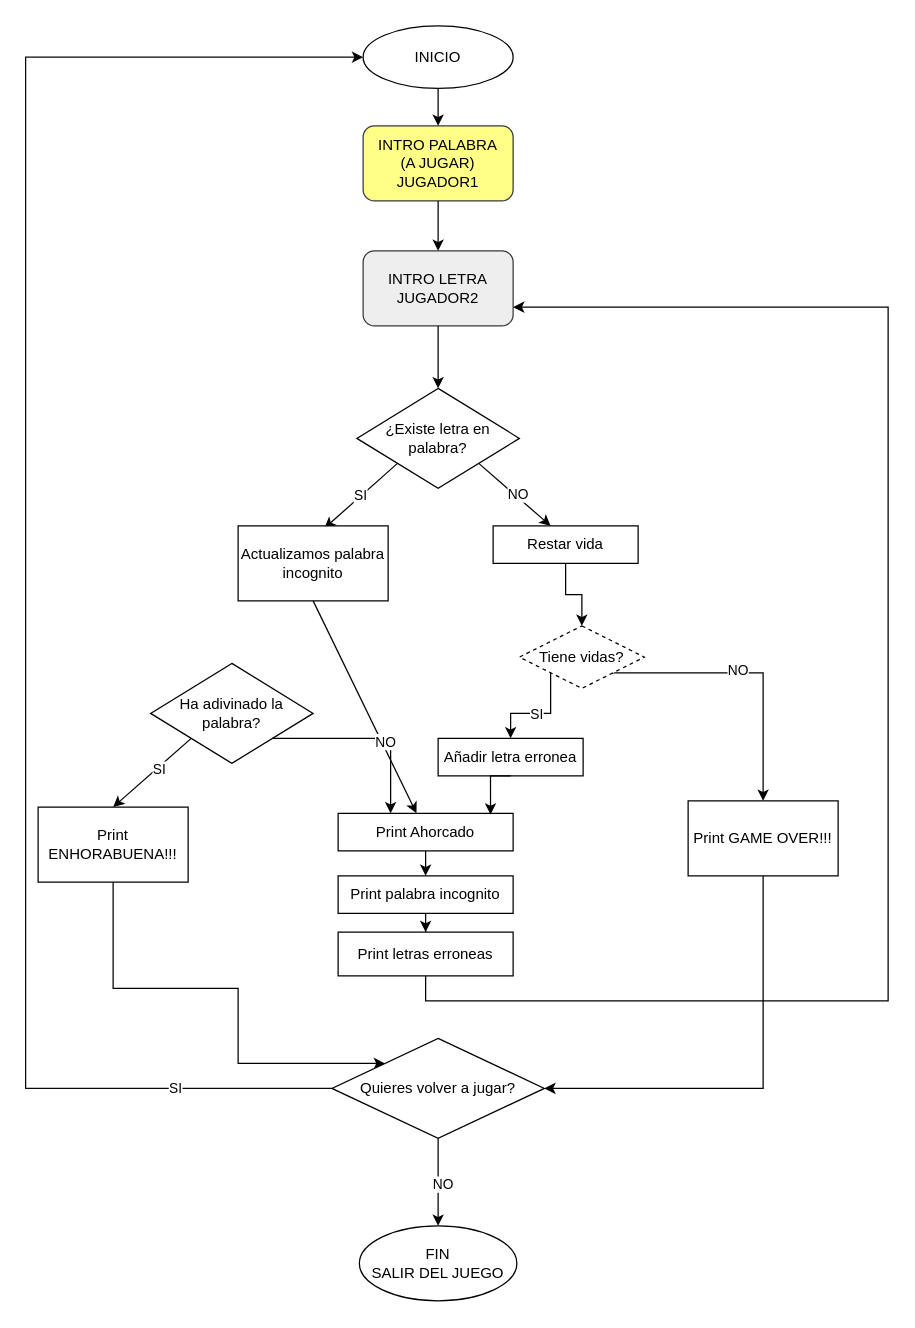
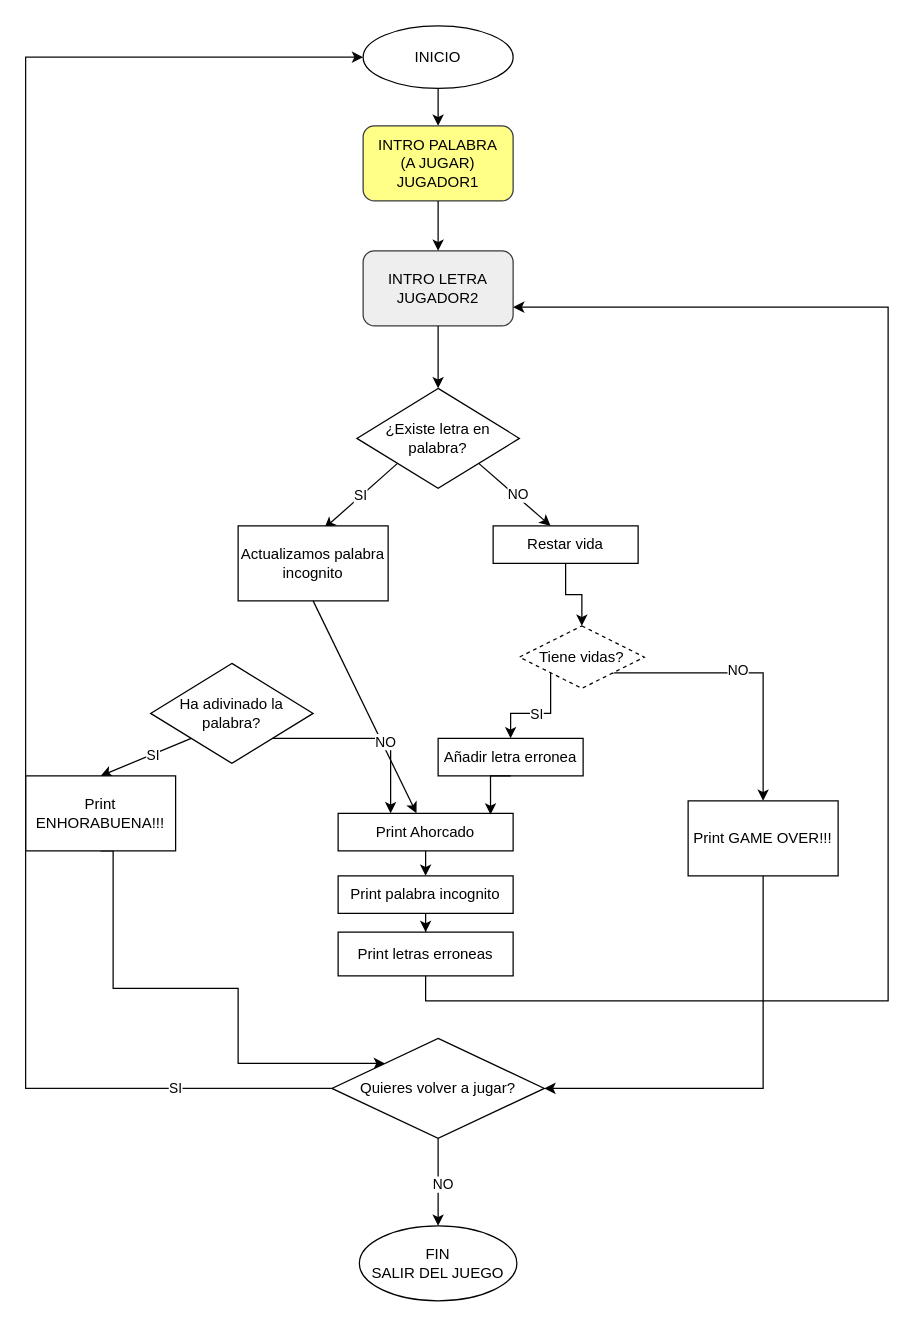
- <mxCell id="21" value="Print ENHORABUENA!!!" style="rounded=0;whiteSpace=wrap;html=1;" vertex="1" parent="1"><mxGeometry x="30" y="645" width="120" height="60" as="geometry" /></mxCell>
+ <mxCell id="21" value="Print ENHORABUENA!!!" style="rounded=0;whiteSpace=wrap;html=1;" vertex="1" parent="1"><mxGeometry x="20" y="620" width="120" height="60" as="geometry" /></mxCell>
